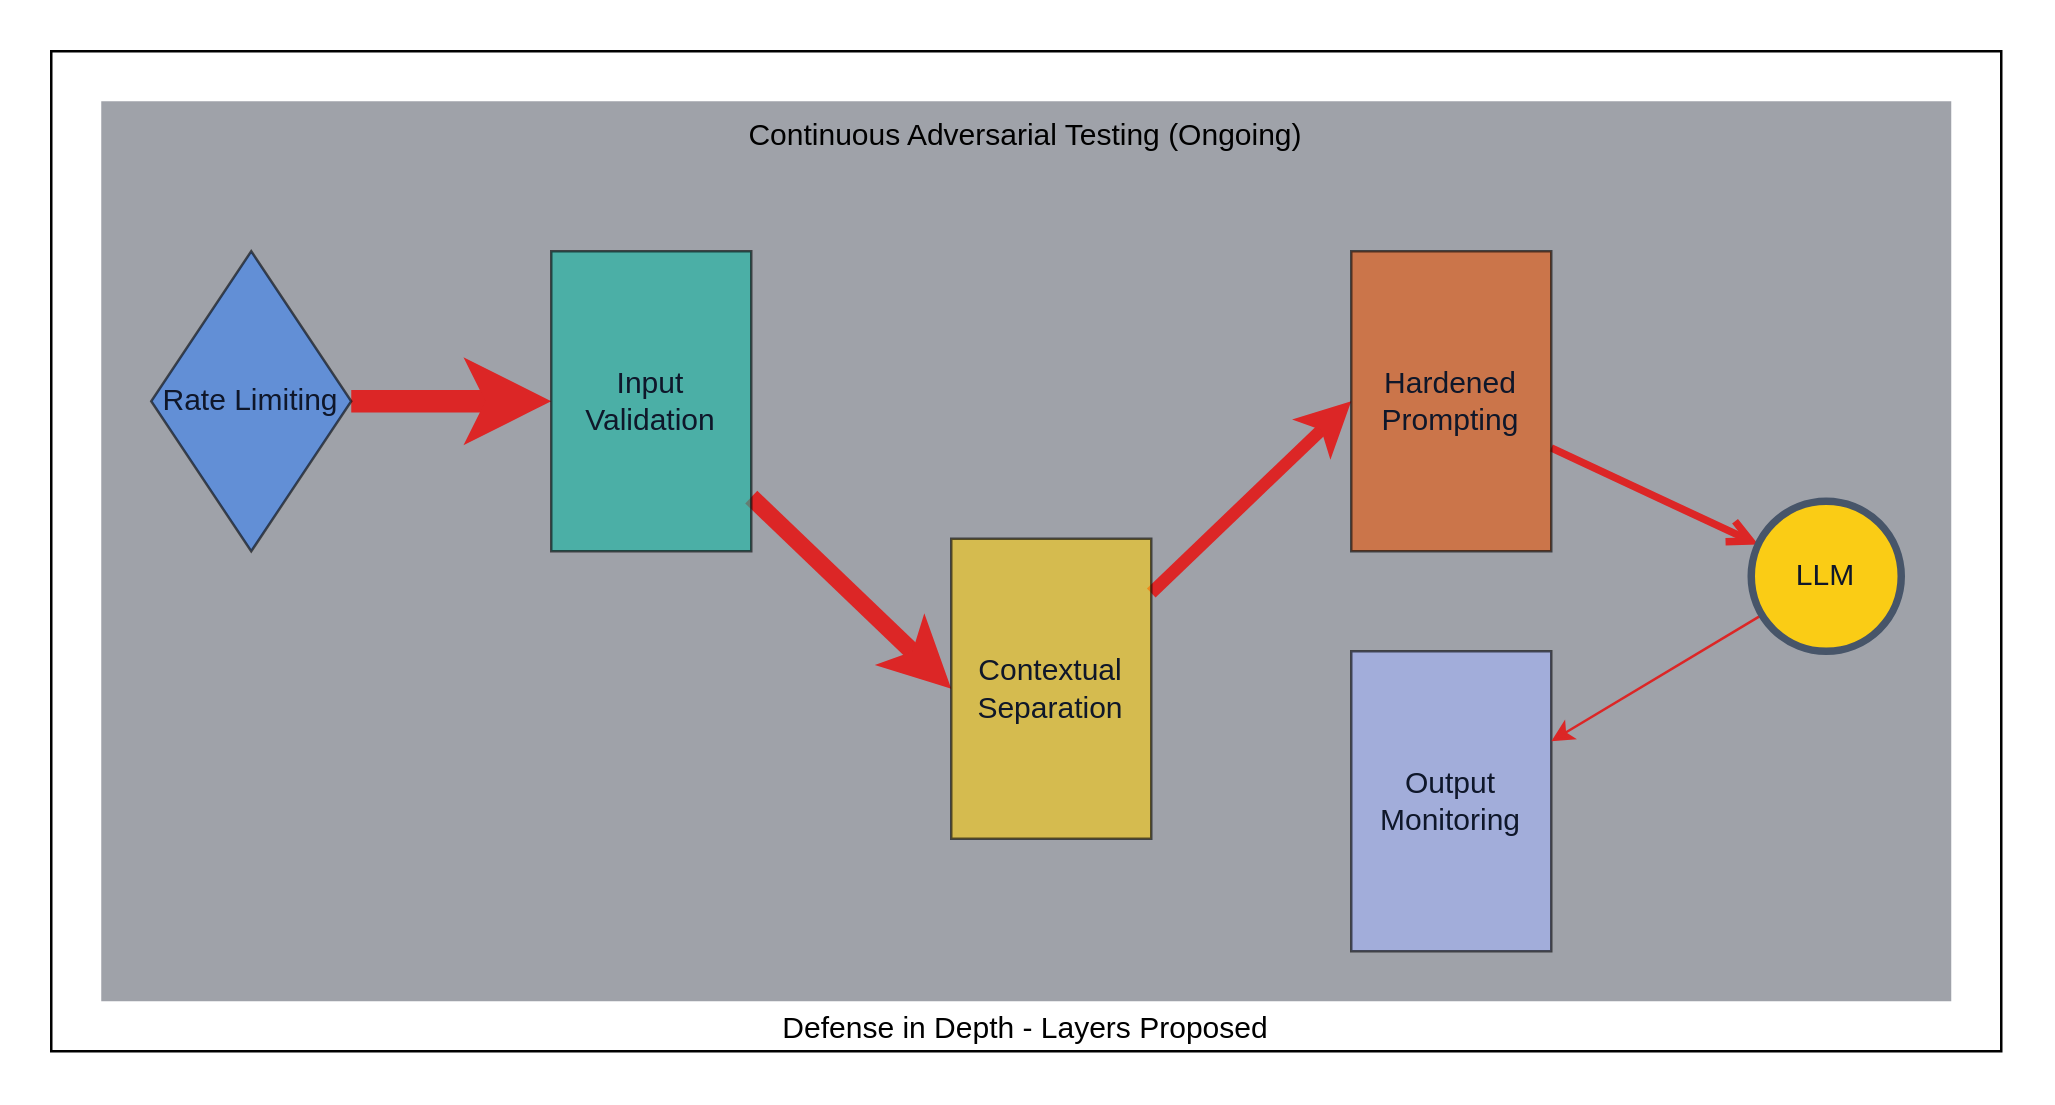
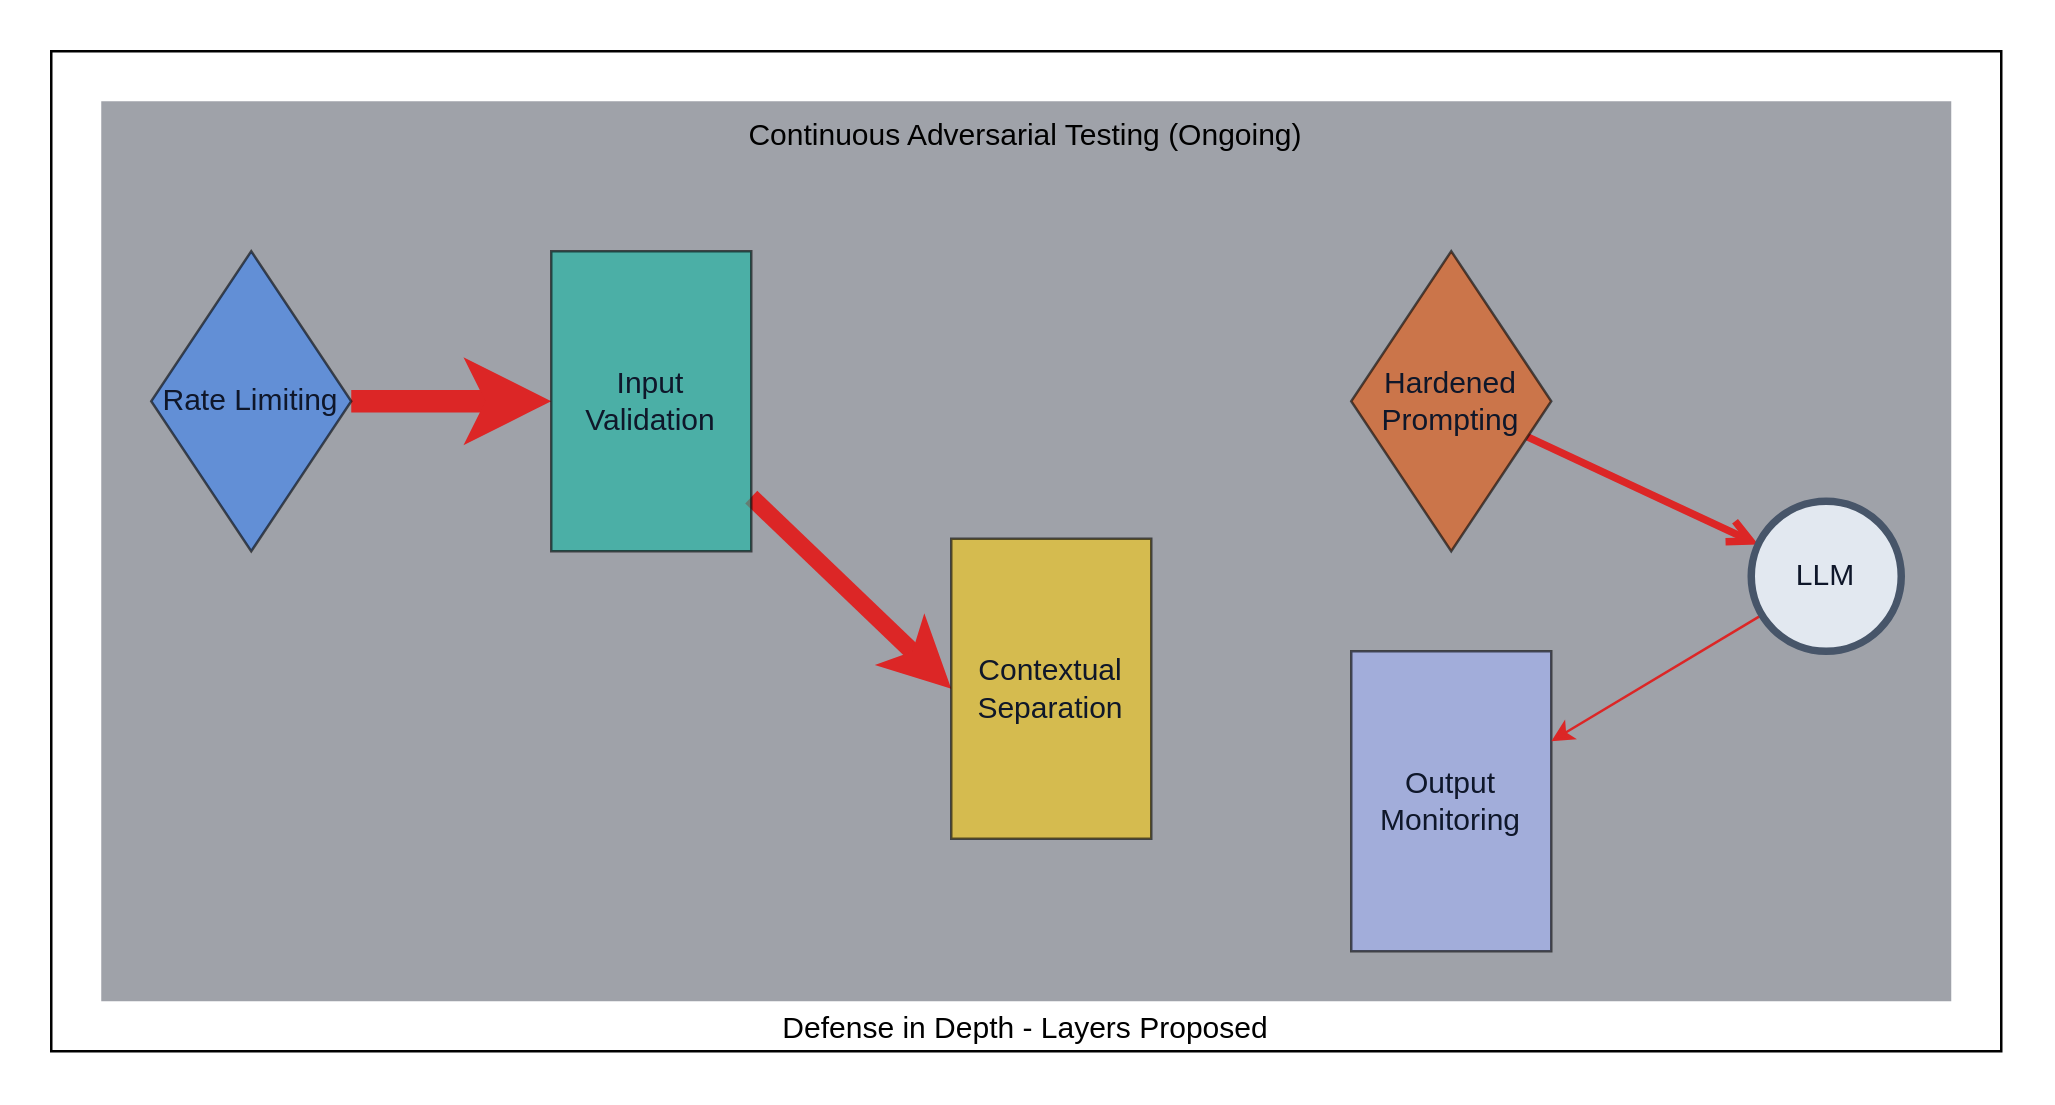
- <mxCell id="11" value="Hardened Prompting" style="rounded=0;whiteSpace=wrap;html=1;strokeWidth=1;fillColor=#EA580C;strokeColor=default;fontColor=#0F172A;opacity=60;" vertex="1" parent="1"><mxGeometry x="540" y="100" width="80" height="120" as="geometry" /></mxCell>
+ <mxCell id="11" value="Hardened Prompting" style="rhombus;whiteSpace=wrap;html=1;strokeWidth=1;fillColor=#EA580C;strokeColor=default;fontColor=#0F172A;opacity=60;" vertex="1" parent="1"><mxGeometry x="540" y="100" width="80" height="120" as="geometry" /></mxCell>
- <mxCell id="8" style="edgeStyle=none;html=1;entryX=0;entryY=0.5;entryDx=0;entryDy=0;strokeColor=#DC2626;strokeWidth=5;" edge="1" parent="1" source="9" target="11"><mxGeometry relative="1" as="geometry" /></mxCell>
- <mxCell id="14" value="LLM" style="ellipse;whiteSpace=wrap;html=1;aspect=fixed;strokeWidth=3;fillColor=#facc15;strokeColor=#475569;fontColor=#0F172A;" vertex="1" parent="1"><mxGeometry x="700" y="200" width="60" height="60" as="geometry" /></mxCell>
+ <mxCell id="14" value="LLM" style="ellipse;whiteSpace=wrap;html=1;aspect=fixed;strokeWidth=3;fillColor=#E2E8F0;strokeColor=#475569;fontColor=#0F172A;" vertex="1" parent="1"><mxGeometry x="700" y="200" width="60" height="60" as="geometry" /></mxCell>
